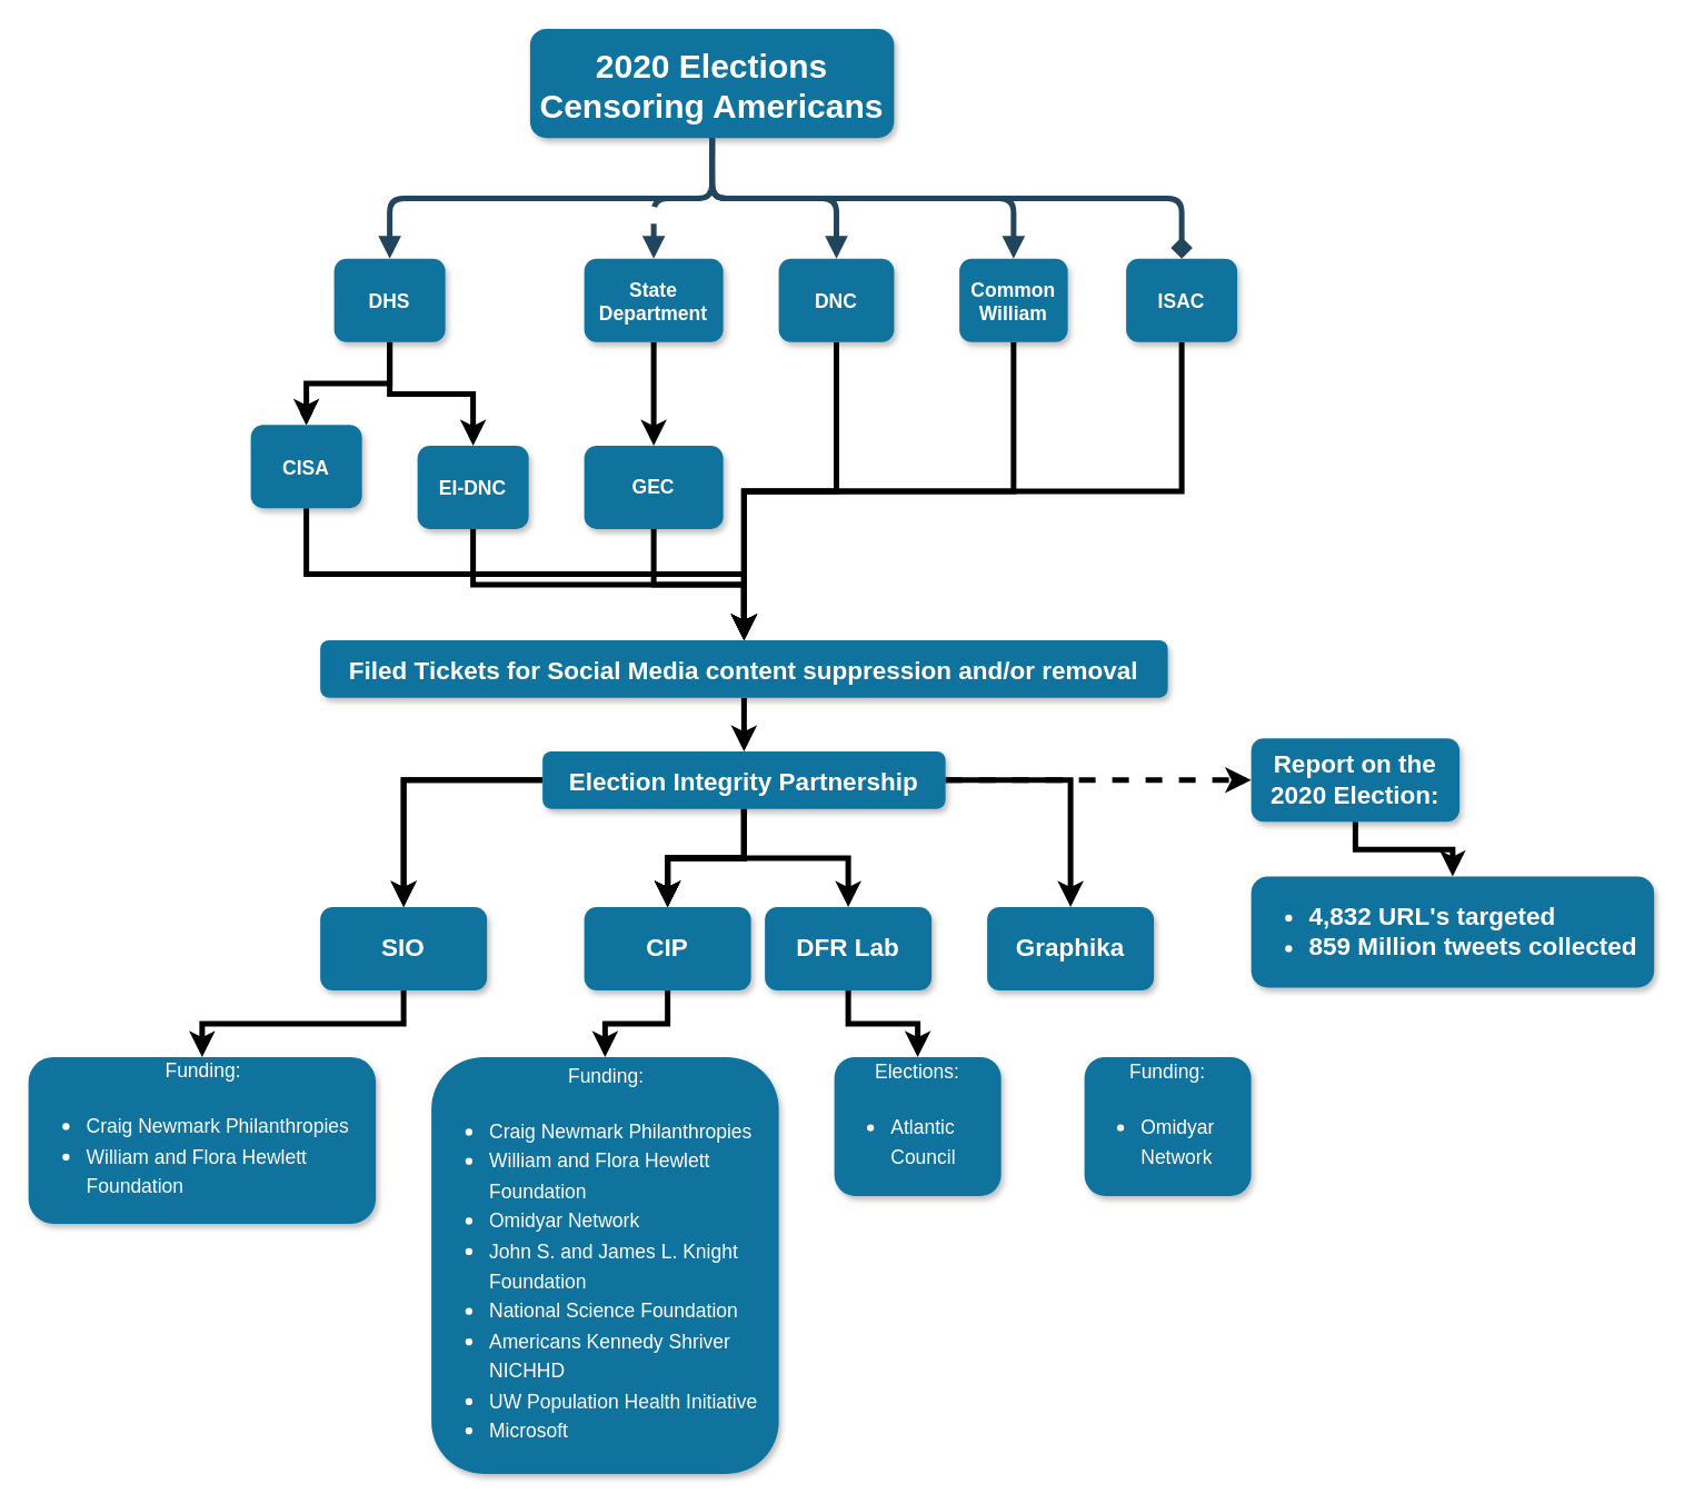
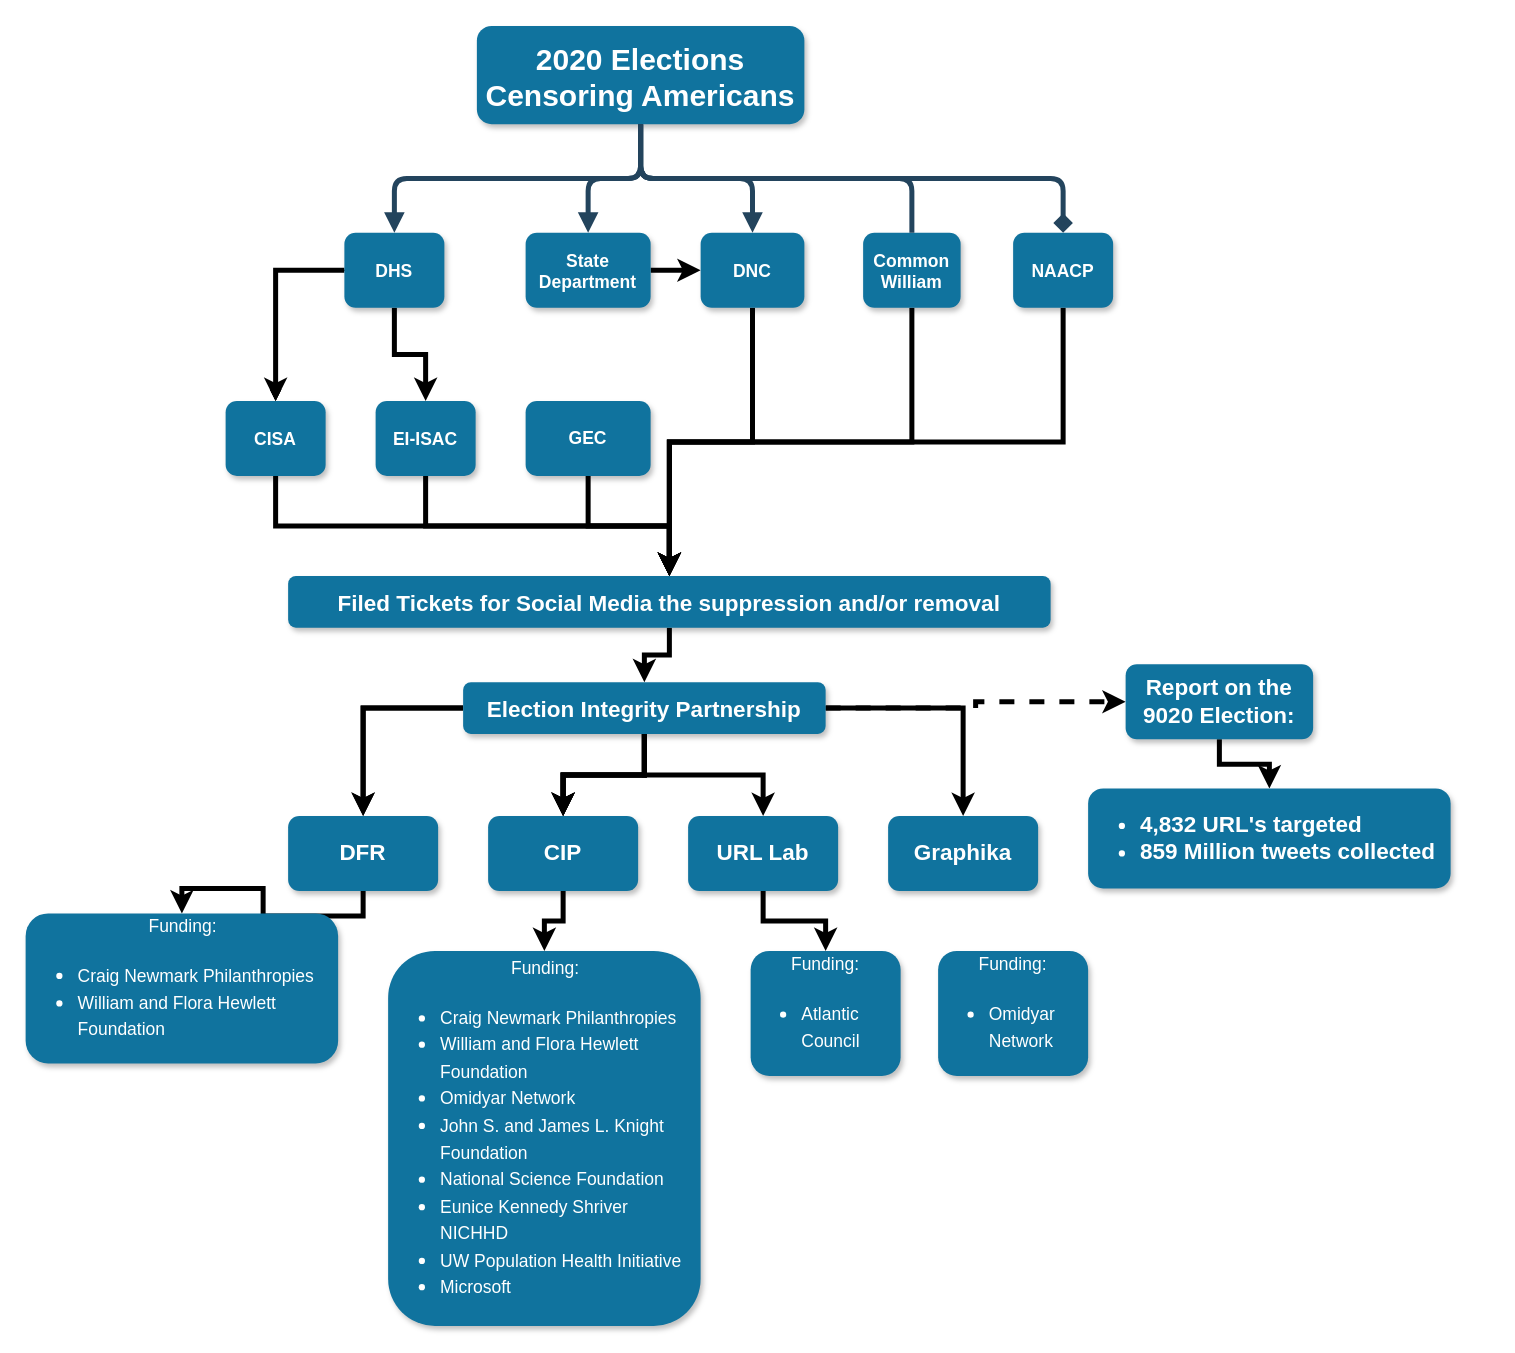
- <mxCell id="18" value="" style="edgeStyle=elbowEdgeStyle;elbow=vertical;strokeWidth=4;endArrow=block;endFill=1;fontStyle=1;strokeColor=#23445D;entryX=0.5;entryY=0;entryDx=0;entryDy=0;exitX=0.5;exitY=1;exitDx=0;exitDy=0;dashed=1;" edge="1" parent="1" source="2" target="11"><mxGeometry x="22" y="165.5" width="100" height="100" as="geometry"><mxPoint x="522" y="109" as="sourcePoint" /><mxPoint x="260" y="196" as="targetPoint" /></mxGeometry></mxCell>
+ <mxCell id="18" value="" style="edgeStyle=elbowEdgeStyle;elbow=vertical;strokeWidth=4;endArrow=block;endFill=1;fontStyle=1;strokeColor=#23445D;entryX=0.5;entryY=0;entryDx=0;entryDy=0;exitX=0.5;exitY=1;exitDx=0;exitDy=0;" edge="1" parent="1" source="2" target="11"><mxGeometry x="22" y="165.5" width="100" height="100" as="geometry"><mxPoint x="522" y="109" as="sourcePoint" /><mxPoint x="260" y="196" as="targetPoint" /></mxGeometry></mxCell>
- <mxCell id="19" value="" style="edgeStyle=elbowEdgeStyle;elbow=vertical;strokeWidth=4;endArrow=block;endFill=1;fontStyle=1;strokeColor=#23445D;entryX=0.5;entryY=0;entryDx=0;entryDy=0;exitX=0.5;exitY=1;exitDx=0;exitDy=0;" edge="1" parent="1" source="2" target="15"><mxGeometry x="22" y="165.5" width="100" height="100" as="geometry"><mxPoint x="600" y="420" as="sourcePoint" /><mxPoint x="338" y="507" as="targetPoint" /></mxGeometry></mxCell>
+ <mxCell id="19" value="" style="edgeStyle=elbowEdgeStyle;elbow=vertical;strokeWidth=4;endArrow=none;endFill=1;fontStyle=1;strokeColor=#23445D;entryX=0.5;entryY=0;entryDx=0;entryDy=0;exitX=0.5;exitY=1;exitDx=0;exitDy=0;" edge="1" parent="1" source="2" target="15"><mxGeometry x="22" y="165.5" width="100" height="100" as="geometry"><mxPoint x="600" y="420" as="sourcePoint" /><mxPoint x="338" y="507" as="targetPoint" /></mxGeometry></mxCell>
- <mxCell id="8" value="DHS" style="rounded=1;fillColor=#10739E;strokeColor=none;shadow=1;gradientColor=none;fontStyle=1;fontColor=#FFFFFF;fontSize=14;" parent="1" vertex="1"><mxGeometry x="240" y="185.5" width="80" height="60" as="geometry" /></mxCell>
+ <mxCell id="8" value="DHS" style="rounded=1;fillColor=#10739E;strokeColor=none;shadow=1;gradientColor=none;fontStyle=1;fontColor=#FFFFFF;fontSize=14;" parent="1" vertex="1"><mxGeometry x="275" y="185.5" width="80" height="60" as="geometry" /></mxCell>
- <mxCell id="17" value="ISAC" style="rounded=1;fillColor=#10739E;strokeColor=none;shadow=1;gradientColor=none;fontStyle=1;fontColor=#FFFFFF;fontSize=14;" vertex="1" parent="1"><mxGeometry x="810" y="185.5" width="80" height="60" as="geometry" /></mxCell>
+ <mxCell id="17" value="NAACP" style="rounded=1;fillColor=#10739E;strokeColor=none;shadow=1;gradientColor=none;fontStyle=1;fontColor=#FFFFFF;fontSize=14;" vertex="1" parent="1"><mxGeometry x="810" y="185.5" width="80" height="60" as="geometry" /></mxCell>
- <mxCell id="10" value="" style="edgeStyle=orthogonalEdgeStyle;rounded=0;orthogonalLoop=1;jettySize=auto;html=1;strokeWidth=4;" edge="1" parent="1" source="11" target="27"><mxGeometry relative="1" as="geometry" /></mxCell>
+ <mxCell id="10" value="" style="edgeStyle=orthogonalEdgeStyle;rounded=0;orthogonalLoop=1;jettySize=auto;html=1;strokeWidth=4;" edge="1" parent="1" source="11" target="13"><mxGeometry relative="1" as="geometry" /></mxCell>
- <mxCell id="23" value="CISA" style="rounded=1;fillColor=#10739E;strokeColor=none;shadow=1;gradientColor=none;fontStyle=1;fontColor=#FFFFFF;fontSize=14;" vertex="1" parent="1"><mxGeometry x="180" y="305" width="80" height="60" as="geometry" /></mxCell>
+ <mxCell id="23" value="CISA" style="rounded=1;fillColor=#10739E;strokeColor=none;shadow=1;gradientColor=none;fontStyle=1;fontColor=#FFFFFF;fontSize=14;" vertex="1" parent="1"><mxGeometry x="180" y="320" width="80" height="60" as="geometry" /></mxCell>
- <mxCell id="25" value="EI-DNC" style="rounded=1;fillColor=#10739E;strokeColor=none;shadow=1;gradientColor=none;fontStyle=1;fontColor=#FFFFFF;fontSize=14;" vertex="1" parent="1"><mxGeometry x="300" y="320" width="80" height="60" as="geometry" /></mxCell>
+ <mxCell id="25" value="EI-ISAC" style="rounded=1;fillColor=#10739E;strokeColor=none;shadow=1;gradientColor=none;fontStyle=1;fontColor=#FFFFFF;fontSize=14;" vertex="1" parent="1"><mxGeometry x="300" y="320" width="80" height="60" as="geometry" /></mxCell>
- <mxCell id="29" value="Filed Tickets for Social Media content suppression and/or removal" style="rounded=1;fillColor=#10739E;strokeColor=none;shadow=1;gradientColor=none;fontStyle=1;fontColor=#FFFFFF;fontSize=18;" vertex="1" parent="1"><mxGeometry x="230" y="460" width="610" height="41.4" as="geometry" /></mxCell>
+ <mxCell id="29" value="Filed Tickets for Social Media the suppression and/or removal" style="rounded=1;fillColor=#10739E;strokeColor=none;shadow=1;gradientColor=none;fontStyle=1;fontColor=#FFFFFF;fontSize=18;" vertex="1" parent="1"><mxGeometry x="230" y="460" width="610" height="41.4" as="geometry" /></mxCell>
- <mxCell id="39" value="Election Integrity Partnership" style="rounded=1;fillColor=#10739E;strokeColor=none;shadow=1;gradientColor=none;fontStyle=1;fontColor=#FFFFFF;fontSize=18;" vertex="1" parent="1"><mxGeometry x="390" y="540" width="290" height="41.4" as="geometry" /></mxCell>
+ <mxCell id="39" value="Election Integrity Partnership" style="rounded=1;fillColor=#10739E;strokeColor=none;shadow=1;gradientColor=none;fontStyle=1;fontColor=#FFFFFF;fontSize=18;" vertex="1" parent="1"><mxGeometry x="370" y="545" width="290" height="41.4" as="geometry" /></mxCell>
- <mxCell id="47" value="Report on the 2020 Election:" style="whiteSpace=wrap;html=1;fontSize=18;fillColor=#10739E;strokeColor=none;fontColor=#FFFFFF;rounded=1;shadow=1;gradientColor=none;fontStyle=1;" vertex="1" parent="1"><mxGeometry x="900" y="530.7" width="150" height="60" as="geometry" /></mxCell>
+ <mxCell id="47" value="Report on the 9020 Election:" style="whiteSpace=wrap;html=1;fontSize=18;fillColor=#10739E;strokeColor=none;fontColor=#FFFFFF;rounded=1;shadow=1;gradientColor=none;fontStyle=1;" vertex="1" parent="1"><mxGeometry x="900" y="530.7" width="150" height="60" as="geometry" /></mxCell>
- <mxCell id="48" value="&lt;ul&gt;&lt;li&gt;4,832 URL's targeted&lt;/li&gt;&lt;li&gt;859 Million tweets collected&lt;/li&gt;&lt;/ul&gt;" style="whiteSpace=wrap;html=1;fontSize=18;fillColor=#10739E;strokeColor=none;fontColor=#FFFFFF;rounded=1;shadow=1;gradientColor=none;fontStyle=1;align=left;" vertex="1" parent="1"><mxGeometry x="900" y="630" width="290" height="80" as="geometry" /></mxCell>
+ <mxCell id="48" value="&lt;ul&gt;&lt;li&gt;4,832 URL's targeted&lt;/li&gt;&lt;li&gt;859 Million tweets collected&lt;/li&gt;&lt;/ul&gt;" style="whiteSpace=wrap;html=1;fontSize=18;fillColor=#10739E;strokeColor=none;fontColor=#FFFFFF;rounded=1;shadow=1;gradientColor=none;fontStyle=1;align=left;" vertex="1" parent="1"><mxGeometry x="870" y="630" width="290" height="80" as="geometry" /></mxCell>
- <mxCell id="41" value="SIO" style="whiteSpace=wrap;html=1;fontSize=18;fillColor=#10739E;strokeColor=none;fontColor=#FFFFFF;rounded=1;shadow=1;gradientColor=none;fontStyle=1;" vertex="1" parent="1"><mxGeometry x="230" y="652.1" width="120" height="60" as="geometry" /></mxCell>
+ <mxCell id="41" value="DFR" style="whiteSpace=wrap;html=1;fontSize=18;fillColor=#10739E;strokeColor=none;fontColor=#FFFFFF;rounded=1;shadow=1;gradientColor=none;fontStyle=1;" vertex="1" parent="1"><mxGeometry x="230" y="652.1" width="120" height="60" as="geometry" /></mxCell>
- <mxCell id="42" value="CIP" style="whiteSpace=wrap;html=1;fontSize=18;fillColor=#10739E;strokeColor=none;fontColor=#FFFFFF;rounded=1;shadow=1;gradientColor=none;fontStyle=1;" vertex="1" parent="1"><mxGeometry x="420" y="652.1" width="120" height="60" as="geometry" /></mxCell>
+ <mxCell id="42" value="CIP" style="whiteSpace=wrap;html=1;fontSize=18;fillColor=#10739E;strokeColor=none;fontColor=#FFFFFF;rounded=1;shadow=1;gradientColor=none;fontStyle=1;" vertex="1" parent="1"><mxGeometry x="390" y="652.1" width="120" height="60" as="geometry" /></mxCell>
- <mxCell id="45" value="DFR Lab" style="whiteSpace=wrap;html=1;fontSize=18;fillColor=#10739E;strokeColor=none;fontColor=#FFFFFF;rounded=1;shadow=1;gradientColor=none;fontStyle=1;" vertex="1" parent="1"><mxGeometry x="550" y="652.1" width="120" height="60" as="geometry" /></mxCell>
+ <mxCell id="45" value="URL Lab" style="whiteSpace=wrap;html=1;fontSize=18;fillColor=#10739E;strokeColor=none;fontColor=#FFFFFF;rounded=1;shadow=1;gradientColor=none;fontStyle=1;" vertex="1" parent="1"><mxGeometry x="550" y="652.1" width="120" height="60" as="geometry" /></mxCell>
- <mxCell id="52" value="&lt;font style=&quot;font-size: 14px;&quot;&gt;Elections:&lt;/font&gt;&lt;div&gt;&lt;ul&gt;&lt;li style=&quot;text-align: left;&quot;&gt;&lt;span style=&quot;background-color: initial;&quot;&gt;&lt;font style=&quot;font-size: 14px;&quot;&gt;Atlantic Council&lt;/font&gt;&lt;/span&gt;&lt;/li&gt;&lt;/ul&gt;&lt;/div&gt;" style="whiteSpace=wrap;html=1;fontSize=18;fillColor=#10739E;strokeColor=none;fontColor=#FFFFFF;rounded=1;shadow=1;gradientColor=none;fontStyle=0;" vertex="1" parent="1"><mxGeometry x="600" y="760" width="120" height="100" as="geometry" /></mxCell>
+ <mxCell id="52" value="&lt;font style=&quot;font-size: 14px;&quot;&gt;Funding:&lt;/font&gt;&lt;div&gt;&lt;ul&gt;&lt;li style=&quot;text-align: left;&quot;&gt;&lt;span style=&quot;background-color: initial;&quot;&gt;&lt;font style=&quot;font-size: 14px;&quot;&gt;Atlantic Council&lt;/font&gt;&lt;/span&gt;&lt;/li&gt;&lt;/ul&gt;&lt;/div&gt;" style="whiteSpace=wrap;html=1;fontSize=18;fillColor=#10739E;strokeColor=none;fontColor=#FFFFFF;rounded=1;shadow=1;gradientColor=none;fontStyle=0;" vertex="1" parent="1"><mxGeometry x="600" y="760" width="120" height="100" as="geometry" /></mxCell>
- <mxCell id="53" value="&lt;font style=&quot;font-size: 14px;&quot;&gt;Funding:&lt;/font&gt;&lt;div&gt;&lt;ul&gt;&lt;li style=&quot;text-align: left;&quot;&gt;&lt;font style=&quot;font-size: 14px;&quot;&gt;Omidyar Network&lt;/font&gt;&lt;/li&gt;&lt;/ul&gt;&lt;/div&gt;" style="whiteSpace=wrap;html=1;fontSize=18;fillColor=#10739E;strokeColor=none;fontColor=#FFFFFF;rounded=1;shadow=1;gradientColor=none;fontStyle=0;" vertex="1" parent="1"><mxGeometry x="780" y="760" width="120" height="100" as="geometry" /></mxCell>
+ <mxCell id="53" value="&lt;font style=&quot;font-size: 14px;&quot;&gt;Funding:&lt;/font&gt;&lt;div&gt;&lt;ul&gt;&lt;li style=&quot;text-align: left;&quot;&gt;&lt;font style=&quot;font-size: 14px;&quot;&gt;Omidyar Network&lt;/font&gt;&lt;/li&gt;&lt;/ul&gt;&lt;/div&gt;" style="whiteSpace=wrap;html=1;fontSize=18;fillColor=#10739E;strokeColor=none;fontColor=#FFFFFF;rounded=1;shadow=1;gradientColor=none;fontStyle=0;" vertex="1" parent="1"><mxGeometry x="750" y="760" width="120" height="100" as="geometry" /></mxCell>
- <mxCell id="49" value="&lt;div style=&quot;text-align: center;&quot;&gt;&lt;span style=&quot;font-size: 14px; font-weight: normal; background-color: initial;&quot;&gt;Funding:&lt;/span&gt;&lt;/div&gt;&lt;div&gt;&lt;ul&gt;&lt;li&gt;&lt;font style=&quot;font-size: 14px; font-weight: normal;&quot;&gt;Craig Newmark Philanthropies&lt;/font&gt;&lt;/li&gt;&lt;li&gt;&lt;font style=&quot;font-size: 14px; font-weight: normal;&quot;&gt;William and Flora Hewlett Foundation&lt;/font&gt;&lt;/li&gt;&lt;/ul&gt;&lt;/div&gt;" style="whiteSpace=wrap;html=1;fontSize=18;fillColor=#10739E;strokeColor=none;fontColor=#FFFFFF;rounded=1;shadow=1;gradientColor=none;fontStyle=1;align=left;" vertex="1" parent="1"><mxGeometry x="20" y="760" width="250" height="120" as="geometry" /></mxCell>
+ <mxCell id="49" value="&lt;div style=&quot;text-align: center;&quot;&gt;&lt;span style=&quot;font-size: 14px; font-weight: normal; background-color: initial;&quot;&gt;Funding:&lt;/span&gt;&lt;/div&gt;&lt;div&gt;&lt;ul&gt;&lt;li&gt;&lt;font style=&quot;font-size: 14px; font-weight: normal;&quot;&gt;Craig Newmark Philanthropies&lt;/font&gt;&lt;/li&gt;&lt;li&gt;&lt;font style=&quot;font-size: 14px; font-weight: normal;&quot;&gt;William and Flora Hewlett Foundation&lt;/font&gt;&lt;/li&gt;&lt;/ul&gt;&lt;/div&gt;" style="whiteSpace=wrap;html=1;fontSize=18;fillColor=#10739E;strokeColor=none;fontColor=#FFFFFF;rounded=1;shadow=1;gradientColor=none;fontStyle=1;align=left;" vertex="1" parent="1"><mxGeometry x="20" y="730" width="250" height="120" as="geometry" /></mxCell>
- <mxCell id="50" value="&lt;div style=&quot;text-align: center;&quot;&gt;&lt;span style=&quot;font-size: 14px; font-weight: normal; background-color: initial;&quot;&gt;Funding:&lt;/span&gt;&lt;/div&gt;&lt;div&gt;&lt;ul&gt;&lt;li&gt;&lt;font style=&quot;font-size: 14px; font-weight: normal;&quot;&gt;Craig Newmark Philanthropies&lt;/font&gt;&lt;/li&gt;&lt;li&gt;&lt;font style=&quot;font-size: 14px; font-weight: normal;&quot;&gt;William and Flora Hewlett Foundation&lt;/font&gt;&lt;/li&gt;&lt;li&gt;&lt;font style=&quot;font-size: 14px; font-weight: normal;&quot;&gt;Omidyar Network&lt;/font&gt;&lt;/li&gt;&lt;li&gt;&lt;font style=&quot;font-size: 14px; font-weight: normal;&quot;&gt;John S. and James L. Knight Foundation&lt;/font&gt;&lt;/li&gt;&lt;li&gt;&lt;font style=&quot;font-size: 14px; font-weight: normal;&quot;&gt;National Science Foundation&lt;/font&gt;&lt;/li&gt;&lt;li&gt;&lt;font style=&quot;font-size: 14px; font-weight: normal;&quot;&gt;Americans Kennedy Shriver NICHHD&lt;/font&gt;&lt;/li&gt;&lt;li&gt;&lt;font style=&quot;font-size: 14px; font-weight: normal;&quot;&gt;UW Population Health Initiative&lt;/font&gt;&lt;/li&gt;&lt;li&gt;&lt;font style=&quot;font-size: 14px; font-weight: normal;&quot;&gt;Microsoft&lt;/font&gt;&lt;/li&gt;&lt;/ul&gt;&lt;/div&gt;" style="whiteSpace=wrap;html=1;fontSize=18;fillColor=#10739E;strokeColor=none;fontColor=#FFFFFF;rounded=1;shadow=1;gradientColor=none;fontStyle=1;align=left;" vertex="1" parent="1"><mxGeometry x="310" y="760" width="250" height="300" as="geometry" /></mxCell>
+ <mxCell id="50" value="&lt;div style=&quot;text-align: center;&quot;&gt;&lt;span style=&quot;font-size: 14px; font-weight: normal; background-color: initial;&quot;&gt;Funding:&lt;/span&gt;&lt;/div&gt;&lt;div&gt;&lt;ul&gt;&lt;li&gt;&lt;font style=&quot;font-size: 14px; font-weight: normal;&quot;&gt;Craig Newmark Philanthropies&lt;/font&gt;&lt;/li&gt;&lt;li&gt;&lt;font style=&quot;font-size: 14px; font-weight: normal;&quot;&gt;William and Flora Hewlett Foundation&lt;/font&gt;&lt;/li&gt;&lt;li&gt;&lt;font style=&quot;font-size: 14px; font-weight: normal;&quot;&gt;Omidyar Network&lt;/font&gt;&lt;/li&gt;&lt;li&gt;&lt;font style=&quot;font-size: 14px; font-weight: normal;&quot;&gt;John S. and James L. Knight Foundation&lt;/font&gt;&lt;/li&gt;&lt;li&gt;&lt;font style=&quot;font-size: 14px; font-weight: normal;&quot;&gt;National Science Foundation&lt;/font&gt;&lt;/li&gt;&lt;li&gt;&lt;font style=&quot;font-size: 14px; font-weight: normal;&quot;&gt;Eunice Kennedy Shriver NICHHD&lt;/font&gt;&lt;/li&gt;&lt;li&gt;&lt;font style=&quot;font-size: 14px; font-weight: normal;&quot;&gt;UW Population Health Initiative&lt;/font&gt;&lt;/li&gt;&lt;li&gt;&lt;font style=&quot;font-size: 14px; font-weight: normal;&quot;&gt;Microsoft&lt;/font&gt;&lt;/li&gt;&lt;/ul&gt;&lt;/div&gt;" style="whiteSpace=wrap;html=1;fontSize=18;fillColor=#10739E;strokeColor=none;fontColor=#FFFFFF;rounded=1;shadow=1;gradientColor=none;fontStyle=1;align=left;" vertex="1" parent="1"><mxGeometry x="310" y="760" width="250" height="300" as="geometry" /></mxCell>
